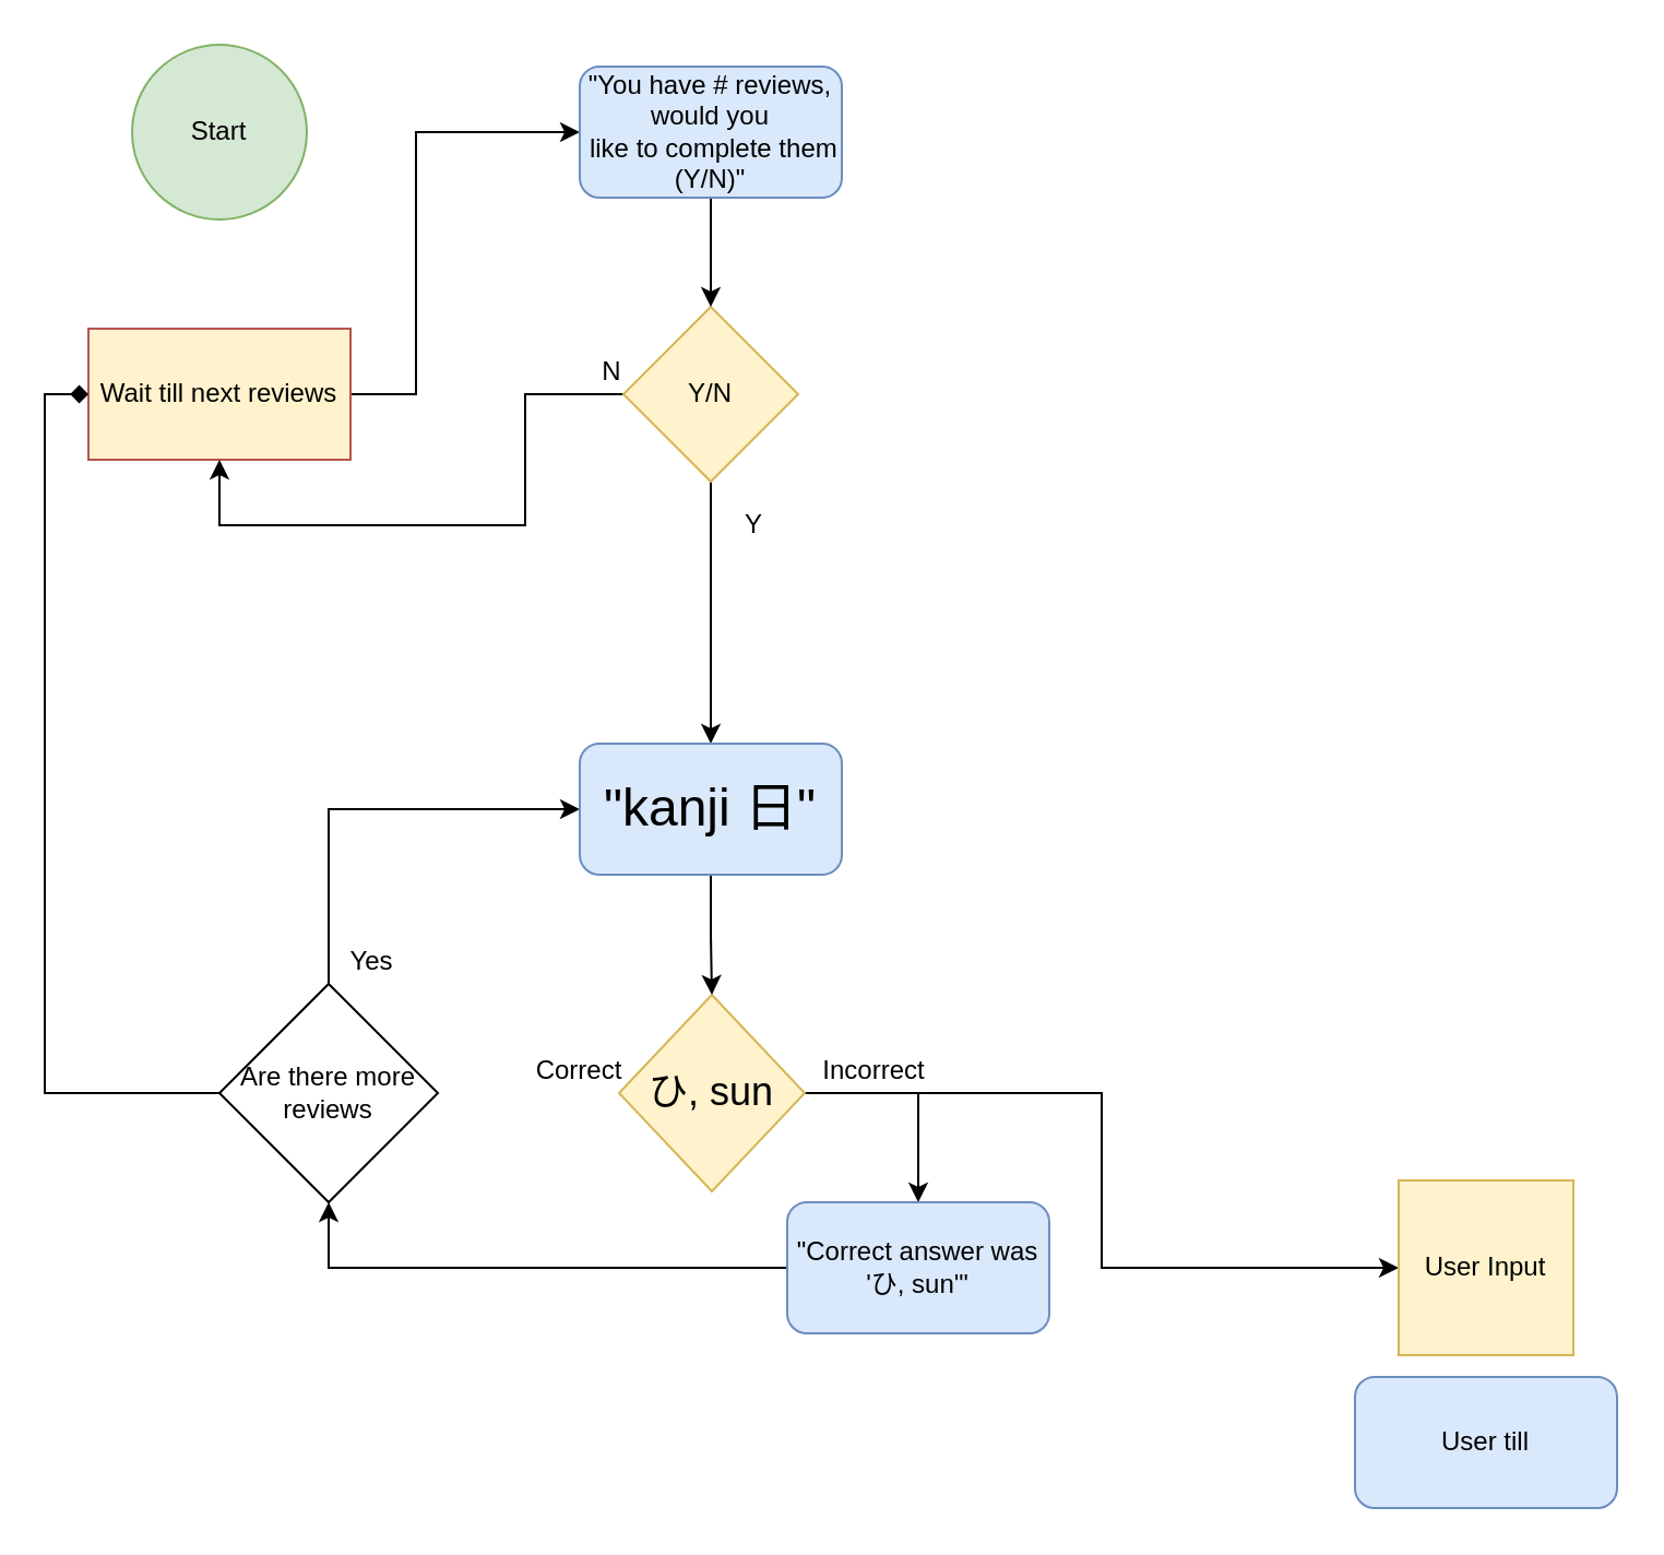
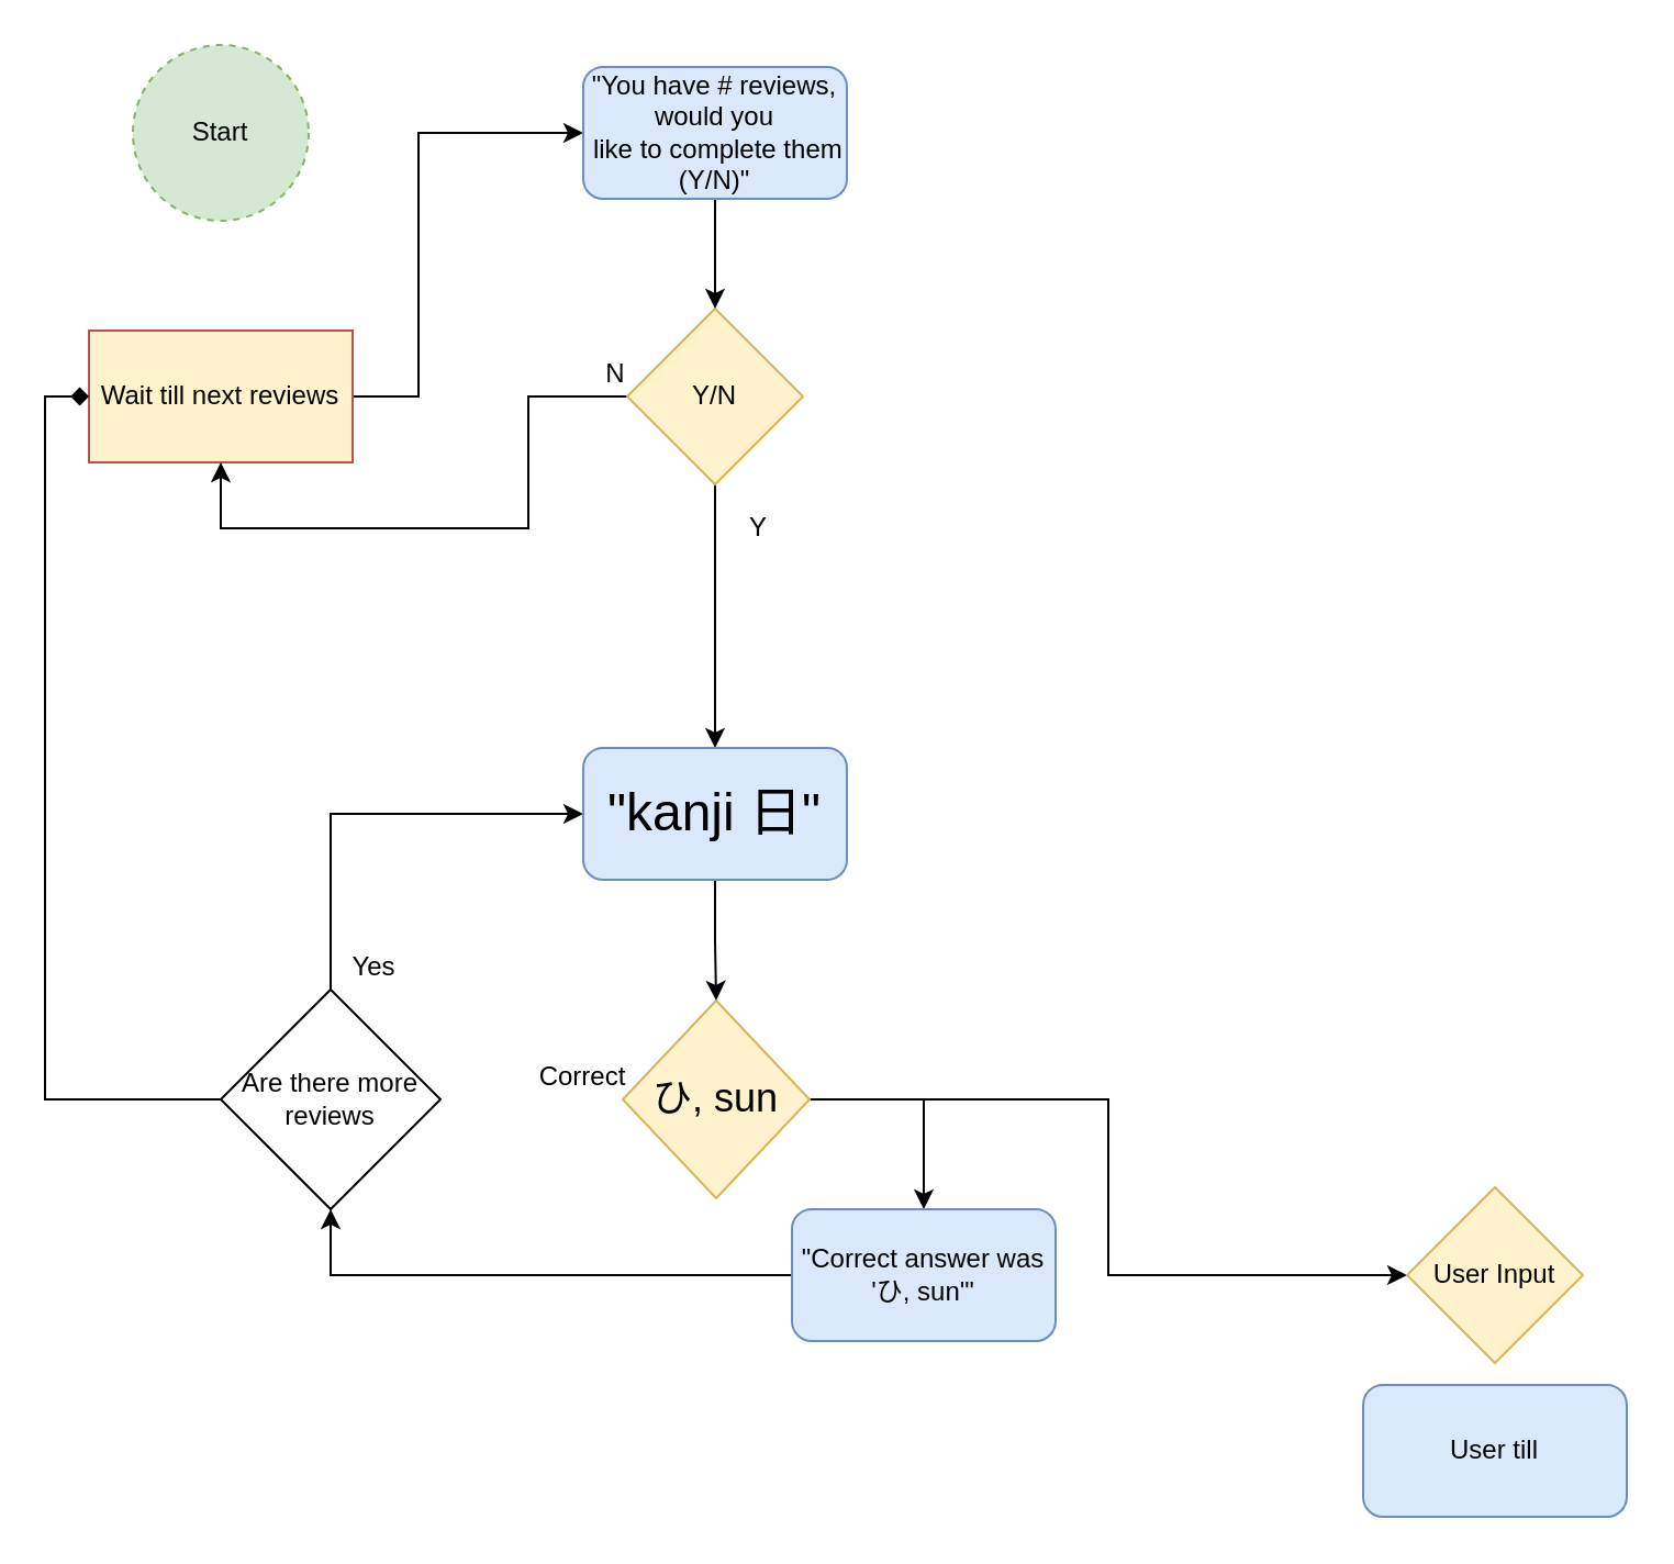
- <mxCell id="2" value="Start" style="ellipse;whiteSpace=wrap;html=1;aspect=fixed;fillColor=#d5e8d4;strokeColor=#82b366;" vertex="1" parent="1"><mxGeometry x="60" y="20" width="80" height="80" as="geometry" /></mxCell>
+ <mxCell id="2" value="Start" style="ellipse;whiteSpace=wrap;html=1;aspect=fixed;fillColor=#d5e8d4;strokeColor=#82b366;dashed=1;" vertex="1" parent="1"><mxGeometry x="60" y="20" width="80" height="80" as="geometry" /></mxCell>
- <mxCell id="19" value="Incorrect" style="text;html=1;strokeColor=none;fillColor=none;align=center;verticalAlign=middle;whiteSpace=wrap;rounded=0;" vertex="1" parent="1"><mxGeometry x="380" y="480" width="40" height="20" as="geometry" /></mxCell>
- <mxCell id="13" value="User Input" style="whiteSpace=wrap;html=1;fillColor=#fff2cc;strokeColor=#d6b656;rounded=0;" vertex="1" parent="1"><mxGeometry x="640" y="540" width="80" height="80" as="geometry" /></mxCell>
+ <mxCell id="13" value="User Input" style="rhombus;whiteSpace=wrap;html=1;fillColor=#fff2cc;strokeColor=#d6b656;" vertex="1" parent="1"><mxGeometry x="640" y="540" width="80" height="80" as="geometry" /></mxCell>
